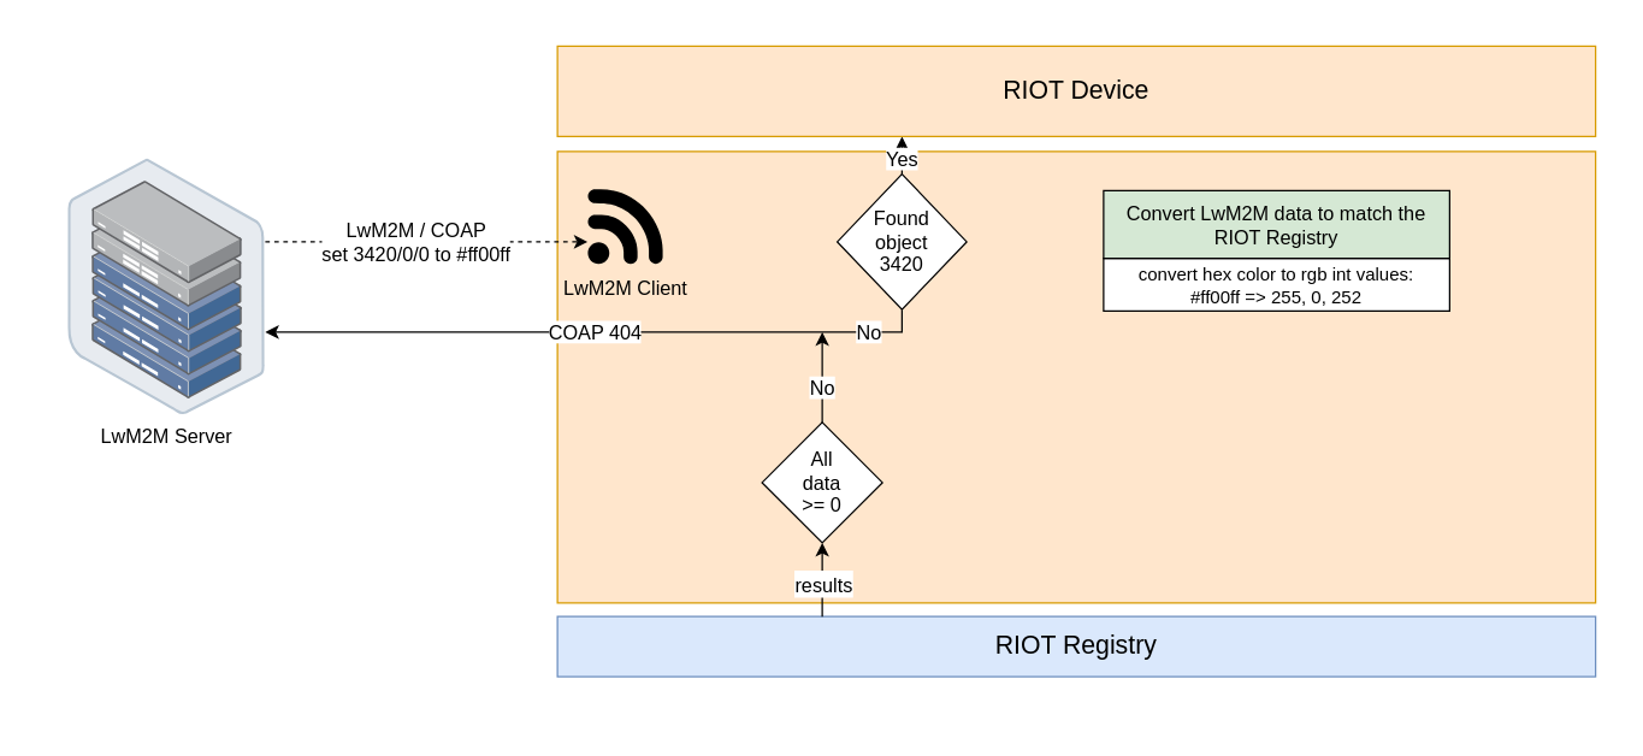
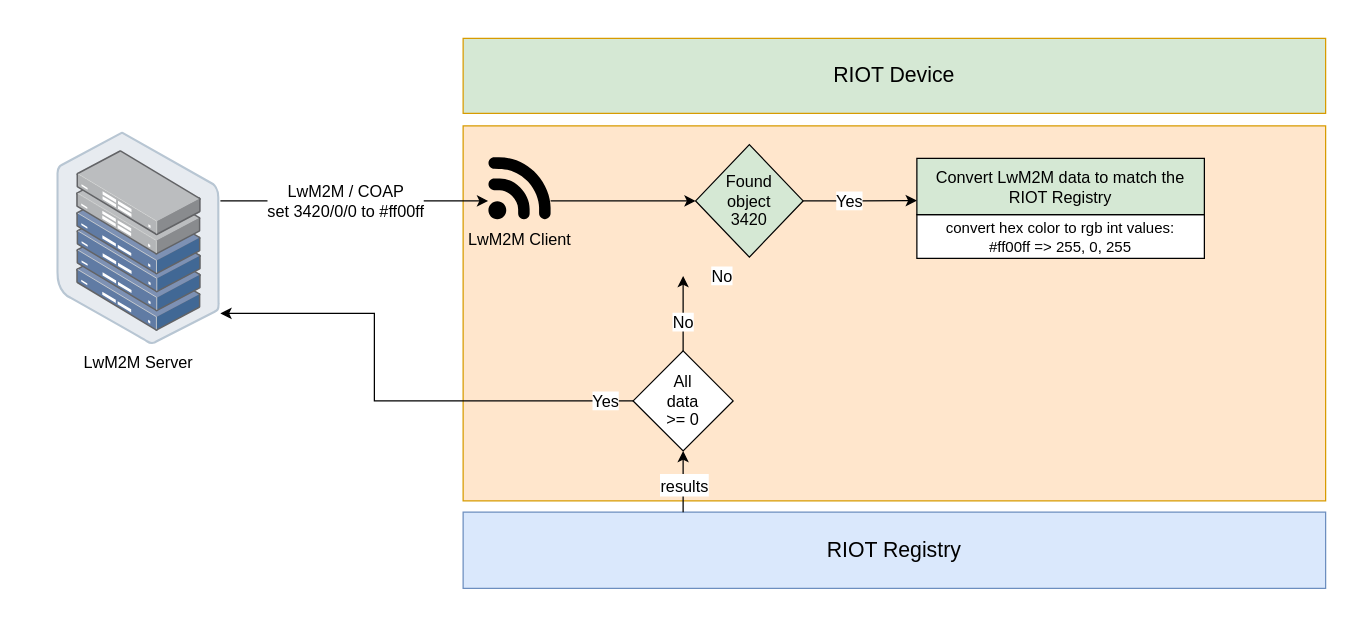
- <mxCell id="9" value="&lt;font style=&quot;font-size: 17px&quot;&gt;RIOT Device&lt;/font&gt;" style="rounded=0;whiteSpace=wrap;html=1;fillColor=#ffe6cc;strokeColor=#d79b00;" parent="1" vertex="1"><mxGeometry x="370" y="30" width="690" height="60" as="geometry" /></mxCell>
+ <mxCell id="9" value="&lt;font style=&quot;font-size: 17px&quot;&gt;RIOT Device&lt;/font&gt;" style="rounded=0;whiteSpace=wrap;html=1;fillColor=#d5e8d4;strokeColor=#d79b00;" parent="1" vertex="1"><mxGeometry x="370" y="30" width="690" height="60" as="geometry" /></mxCell>
- <mxCell id="8" value="&lt;font style=&quot;font-size: 13px&quot;&gt;Yes&lt;/font&gt;" style="edgeStyle=elbowEdgeStyle;rounded=0;html=1;" parent="1" source="7" target="9" edge="1"><mxGeometry x="-0.2" relative="1" as="geometry"><mxPoint x="540" y="-70" as="targetPoint" /><mxPoint as="offset" /><mxPoint x="500" y="-70" as="sourcePoint" /></mxGeometry></mxCell>
+ <mxCell id="8" value="&lt;font style=&quot;font-size: 13px&quot;&gt;Yes&lt;/font&gt;" style="edgeStyle=elbowEdgeStyle;rounded=0;html=1;entryX=0;entryY=0.75;entryDx=0;entryDy=0;" parent="1" source="7" target="21" edge="1"><mxGeometry x="-0.2" relative="1" as="geometry"><mxPoint x="540" y="-70" as="targetPoint" /><mxPoint as="offset" /><mxPoint x="500" y="-70" as="sourcePoint" /></mxGeometry></mxCell>
- <mxCell id="5" value="&lt;font style=&quot;font-size: 13px&quot;&gt;LwM2M / COAP&lt;br&gt;set 3420/0/0 to #ff00ff&lt;/font&gt;" style="edgeStyle=elbowEdgeStyle;rounded=0;html=1;dashed=1;" parent="1" source="4" target="11" edge="1"><mxGeometry x="-0.062" relative="1" as="geometry"><mxPoint x="230" y="-70" as="sourcePoint" /><mxPoint x="395" y="160" as="targetPoint" /><Array as="points"><mxPoint x="180" y="160" /></Array><mxPoint as="offset" /></mxGeometry></mxCell>
+ <mxCell id="5" value="&lt;font style=&quot;font-size: 13px&quot;&gt;LwM2M / COAP&lt;br&gt;set 3420/0/0 to #ff00ff&lt;/font&gt;" style="edgeStyle=elbowEdgeStyle;rounded=0;html=1;" parent="1" source="4" target="11" edge="1"><mxGeometry x="-0.062" relative="1" as="geometry"><mxPoint x="230" y="-70" as="sourcePoint" /><mxPoint x="395" y="160" as="targetPoint" /><Array as="points"><mxPoint x="180" y="160" /></Array><mxPoint as="offset" /></mxGeometry></mxCell>
+ <mxCell id="12" value="" style="edgeStyle=elbowEdgeStyle;rounded=0;html=1;" parent="1" source="11" target="7" edge="1"><mxGeometry x="-0.2" relative="1" as="geometry"><mxPoint x="740" y="170" as="targetPoint" /><mxPoint as="offset" /><mxPoint x="646" y="170" as="sourcePoint" /><Array as="points"><mxPoint x="480" y="160" /></Array></mxGeometry></mxCell>
- <mxCell id="7" value="&lt;font style=&quot;font-size: 13px&quot;&gt;Found &lt;br&gt;object&lt;br&gt;3420&lt;/font&gt;" style="rhombus;whiteSpace=wrap;html=1;" parent="1" vertex="1"><mxGeometry x="556" y="115" width="86" height="90" as="geometry" /></mxCell>
+ <mxCell id="7" value="&lt;font style=&quot;font-size: 13px&quot;&gt;Found &lt;br&gt;object&lt;br&gt;3420&lt;/font&gt;" style="rhombus;whiteSpace=wrap;html=1;fillColor=#d5e8d4;" parent="1" vertex="1"><mxGeometry x="556" y="115" width="86" height="90" as="geometry" /></mxCell>
- <mxCell id="20" value="&lt;font style=&quot;font-size: 12px&quot;&gt;convert hex color to rgb int values:&lt;br&gt;#ff00ff =&amp;gt; 255, 0, 252&lt;br&gt;&lt;/font&gt;" style="rounded=0;whiteSpace=wrap;html=1;" parent="19" vertex="1"><mxGeometry y="45" width="230" height="35" as="geometry" /></mxCell>
+ <mxCell id="20" value="&lt;font style=&quot;font-size: 12px&quot;&gt;convert hex color to rgb int values:&lt;br&gt;#ff00ff =&amp;gt; 255, 0, 255&lt;br&gt;&lt;/font&gt;" style="rounded=0;whiteSpace=wrap;html=1;" parent="19" vertex="1"><mxGeometry y="45" width="230" height="35" as="geometry" /></mxCell>
- <mxCell id="6" value="&lt;font style=&quot;font-size: 13px&quot;&gt;COAP 404&lt;/font&gt;" style="edgeStyle=elbowEdgeStyle;rounded=0;html=1;startArrow=none;exitX=0.5;exitY=1;exitDx=0;exitDy=0;" parent="1" source="7" target="4" edge="1"><mxGeometry relative="1" as="geometry"><mxPoint x="460" y="250" as="targetPoint" /><Array as="points"><mxPoint x="599" y="220" /><mxPoint x="480" y="220" /></Array></mxGeometry></mxCell>
+ <mxCell id="18" value="&lt;font style=&quot;font-size: 13px&quot;&gt;Yes&lt;/font&gt;" style="edgeStyle=elbowEdgeStyle;rounded=0;html=1;exitX=0;exitY=0.5;exitDx=0;exitDy=0;" parent="1" source="16" target="4" edge="1"><mxGeometry x="-0.889" relative="1" as="geometry"><mxPoint x="576" y="180" as="targetPoint" /><mxPoint as="offset" /><mxPoint x="470" y="180" as="sourcePoint" /><Array as="points"><mxPoint x="299" y="250" /><mxPoint x="299" y="230" /></Array></mxGeometry></mxCell>
- <mxCell id="13" value="&lt;font style=&quot;font-size: 17px&quot;&gt;RIOT Registry&lt;/font&gt;" style="rounded=0;whiteSpace=wrap;html=1;fillColor=#dae8fc;strokeColor=#6c8ebf;" parent="1" vertex="1"><mxGeometry x="370" y="409" width="690" height="40" as="geometry" /></mxCell>
+ <mxCell id="13" value="&lt;font style=&quot;font-size: 17px&quot;&gt;RIOT Registry&lt;/font&gt;" style="rounded=0;whiteSpace=wrap;html=1;fillColor=#dae8fc;strokeColor=#6c8ebf;" parent="1" vertex="1"><mxGeometry x="370" y="409" width="690" height="61" as="geometry" /></mxCell>
